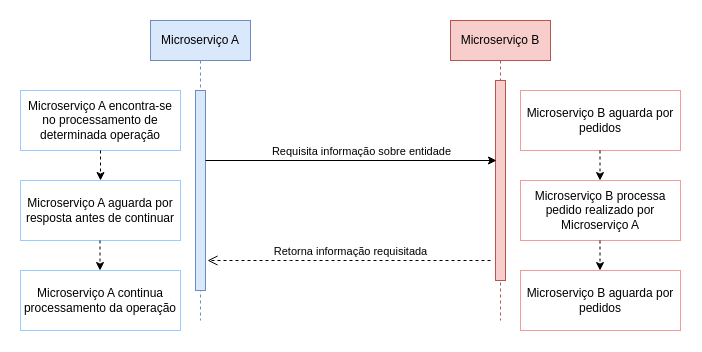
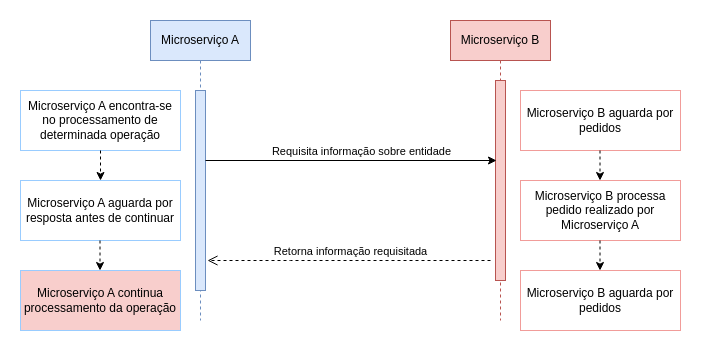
- <mxCell id="15" value="Microserviço A continua processamento da operação" style="rounded=0;whiteSpace=wrap;html=1;strokeColor=#99CCFF;" vertex="1" parent="1"><mxGeometry x="20" y="270" width="160" height="60" as="geometry" /></mxCell>
+ <mxCell id="15" value="Microserviço A continua processamento da operação" style="rounded=0;whiteSpace=wrap;html=1;strokeColor=#99CCFF;fillColor=#f8cecc;" vertex="1" parent="1"><mxGeometry x="20" y="270" width="160" height="60" as="geometry" /></mxCell>
